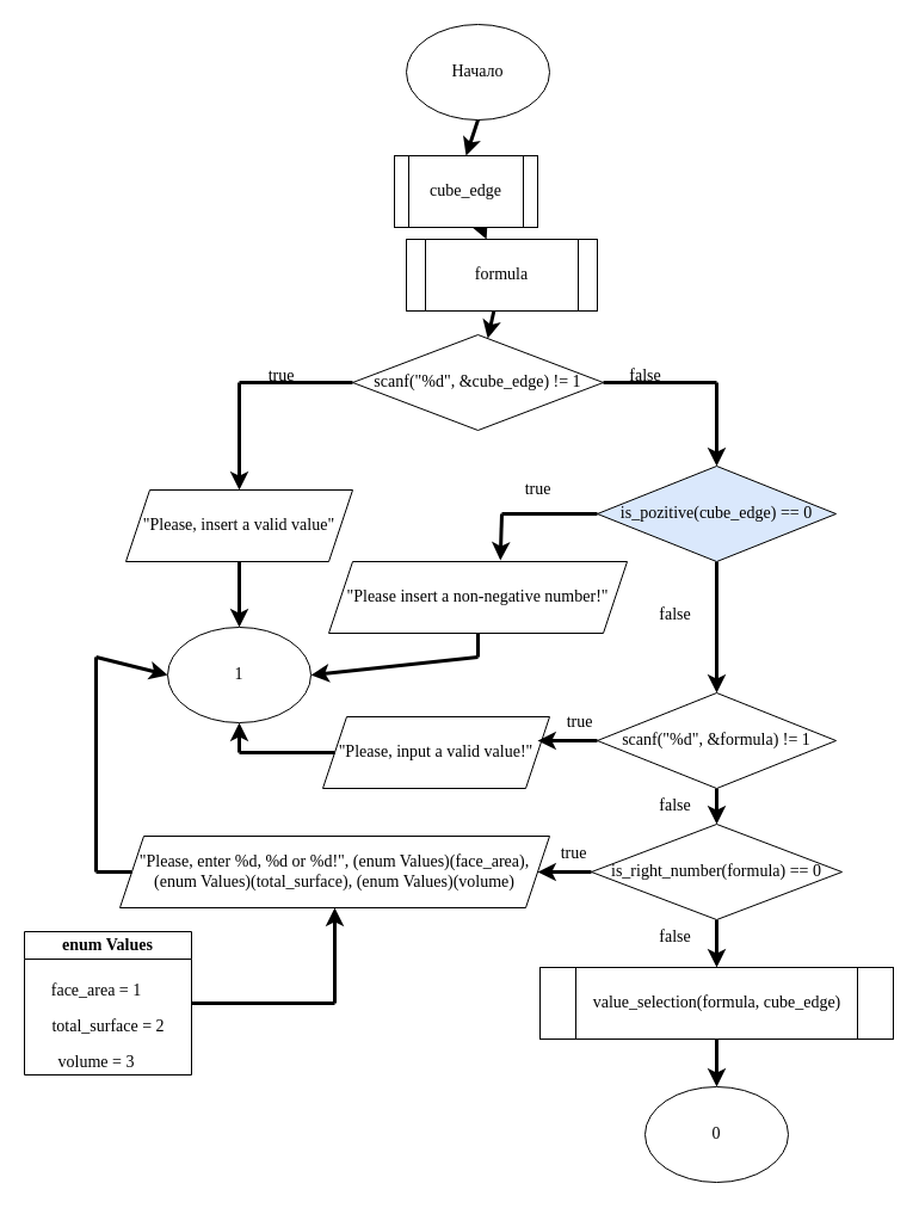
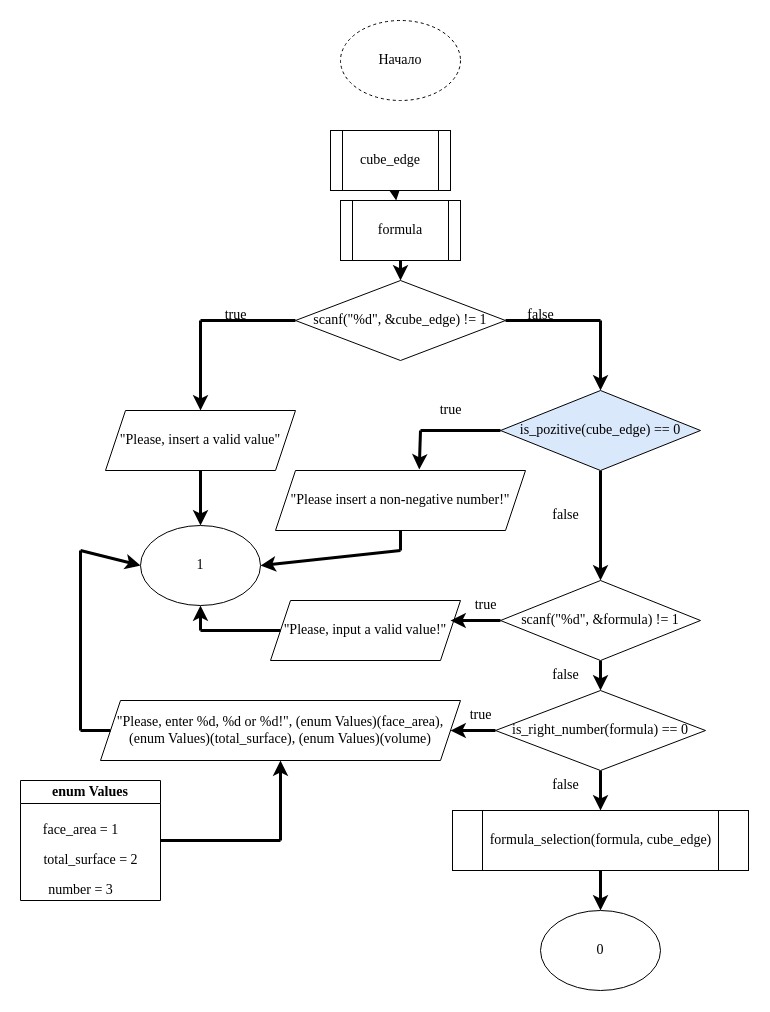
- <mxCell id="2" value="&lt;font color=&quot;#000000&quot; style=&quot;font-size: 14px;&quot; face=&quot;Times New Roman&quot;&gt;Начало&lt;/font&gt;" style="ellipse;whiteSpace=wrap;html=1;fillColor=#FFFFFF;strokeColor=#000000;" vertex="1" parent="1"><mxGeometry x="340" width="120" height="80" as="geometry" y="20" /></mxCell>
+ <mxCell id="2" value="&lt;font color=&quot;#000000&quot; style=&quot;font-size: 14px;&quot; face=&quot;Times New Roman&quot;&gt;Начало&lt;/font&gt;" style="ellipse;whiteSpace=wrap;html=1;fillColor=#FFFFFF;strokeColor=#000000;dashed=1;" vertex="1" parent="1"><mxGeometry x="340" width="120" height="80" as="geometry" y="20" /></mxCell>
- <mxCell id="7" value="" style="endArrow=classic;html=1;strokeColor=#000000;strokeWidth=3;fontFamily=Times New Roman;fontSize=14;fontColor=#000000;exitX=0.5;exitY=1;exitDx=0;exitDy=0;entryX=0.5;entryY=0;entryDx=0;entryDy=0;" edge="1" parent="1" source="2" target="4"><mxGeometry width="50" height="50" relative="1" as="geometry"><mxPoint x="380" y="290" as="sourcePoint" /><mxPoint x="430" y="240" as="targetPoint" /></mxGeometry></mxCell>
- <mxCell id="6" value="formula" style="shape=process;whiteSpace=wrap;html=1;backgroundOutline=1;strokeColor=#000000;fontFamily=Times New Roman;fontSize=14;fontColor=#000000;fillColor=#FFFFFF;" vertex="1" parent="1"><mxGeometry x="340" y="200" width="160" height="60" as="geometry" /></mxCell>
+ <mxCell id="6" value="formula" style="shape=process;whiteSpace=wrap;html=1;backgroundOutline=1;strokeColor=#000000;fontFamily=Times New Roman;fontSize=14;fontColor=#000000;fillColor=#FFFFFF;" vertex="1" parent="1"><mxGeometry x="340" y="200" width="120" height="60" as="geometry" /></mxCell>
- <mxCell id="44" value="value_selection(formula, cube_edge)" style="shape=process;whiteSpace=wrap;html=1;backgroundOutline=1;strokeColor=#000000;fontFamily=Times New Roman;fontSize=14;fontColor=#000000;fillColor=#FFFFFF;" vertex="1" parent="1"><mxGeometry x="452" y="810" width="296" height="60" as="geometry" /></mxCell>
+ <mxCell id="44" value="formula_selection(formula, cube_edge)" style="shape=process;whiteSpace=wrap;html=1;backgroundOutline=1;strokeColor=#000000;fontFamily=Times New Roman;fontSize=14;fontColor=#000000;fillColor=#FFFFFF;" vertex="1" parent="1"><mxGeometry x="452" y="810" width="296" height="60" as="geometry" /></mxCell>
- <mxCell id="50" value="volume = 3" style="text;html=1;align=center;verticalAlign=middle;resizable=0;points=[];autosize=1;strokeColor=none;fillColor=none;fontSize=14;fontFamily=Times New Roman;fontColor=#000000;" vertex="1" parent="47"><mxGeometry x="15" y="95" width="90" height="30" as="geometry" /></mxCell>
+ <mxCell id="50" value="number = 3" style="text;html=1;align=center;verticalAlign=middle;resizable=0;points=[];autosize=1;strokeColor=none;fillColor=none;fontSize=14;fontFamily=Times New Roman;fontColor=#000000;" vertex="1" parent="47"><mxGeometry x="15" y="95" width="90" height="30" as="geometry" /></mxCell>
